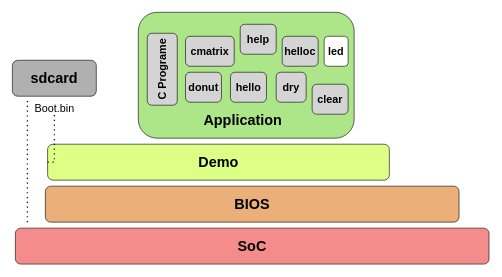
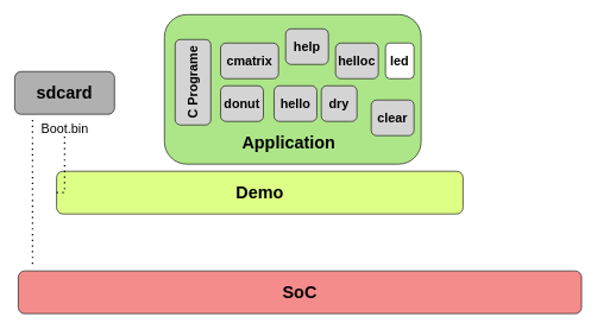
- <mxCell id="14" value="&lt;span style=&quot;font-size: 18px;&quot;&gt;&lt;b&gt;dry&lt;/b&gt;&lt;/span&gt;" style="rounded=1;whiteSpace=wrap;html=1;fillColor=#D4D4D4;" parent="1" vertex="1"><mxGeometry x="460" y="120" width="50" height="50" as="geometry" /></mxCell>
+ <mxCell id="14" value="&lt;span style=&quot;font-size: 18px;&quot;&gt;&lt;b&gt;dry&lt;/b&gt;&lt;/span&gt;" style="rounded=1;whiteSpace=wrap;html=1;fillColor=#D4D4D4;" parent="1" vertex="1"><mxGeometry x="450" y="120" width="50" height="50" as="geometry" /></mxCell>
- <mxCell id="3" value="&lt;font style=&quot;font-size: 24px;&quot;&gt;&lt;b&gt;BIOS&lt;/b&gt;&lt;/font&gt;" style="rounded=1;whiteSpace=wrap;html=1;fillColor=#EBAF7A;" parent="1" vertex="1"><mxGeometry x="75" y="310" width="690" height="60" as="geometry" /></mxCell>
